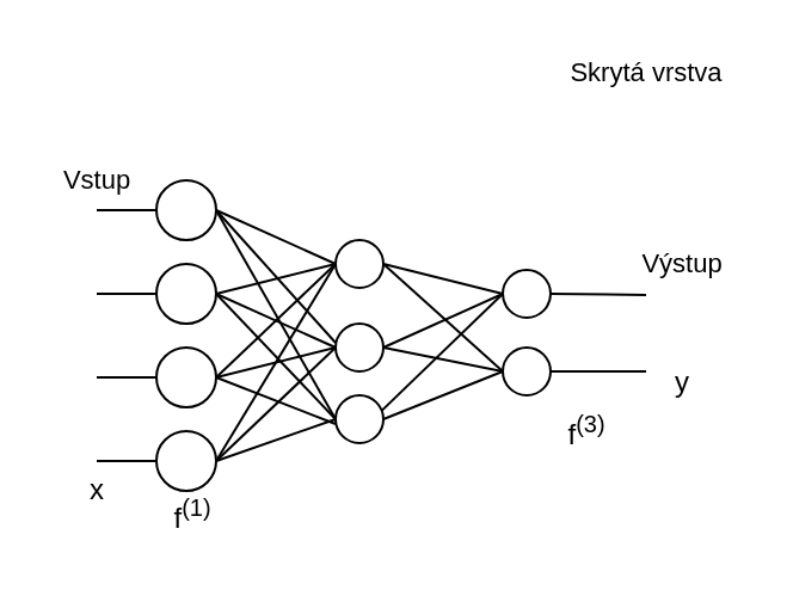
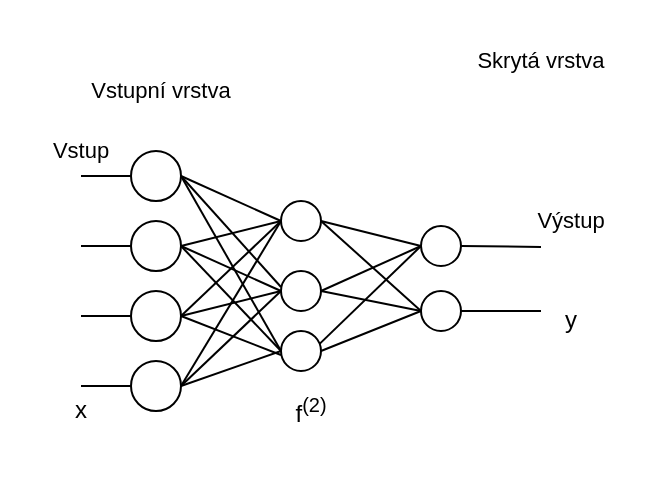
+ <mxCell id="29" value="&lt;font style=&quot;font-size: 11px&quot;&gt;Vstupní vrstva&lt;/font&gt;" style="text;html=1;align=center;verticalAlign=middle;resizable=0;points=[];autosize=1;" parent="1" vertex="1"><mxGeometry x="35" y="35" width="90" height="20" as="geometry" /></mxCell>
- <mxCell id="36" value="f&lt;sup&gt;(3)&lt;/sup&gt;" style="text;html=1;align=center;verticalAlign=middle;resizable=0;points=[];autosize=1;" parent="1" vertex="1"><mxGeometry x="230" y="170" width="30" height="20" as="geometry" /></mxCell>
+ <mxCell id="35" value="f&lt;sup&gt;(2)&lt;/sup&gt;" style="text;html=1;align=center;verticalAlign=middle;resizable=0;points=[];autosize=1;" parent="1" vertex="1"><mxGeometry x="140" y="195" width="30" height="20" as="geometry" /></mxCell>
- <mxCell id="34" value="f&lt;sup&gt;(1)&lt;/sup&gt;" style="text;html=1;align=center;verticalAlign=middle;resizable=0;points=[];autosize=1;" parent="1" vertex="1"><mxGeometry x="65" y="205" width="30" height="20" as="geometry" /></mxCell>
